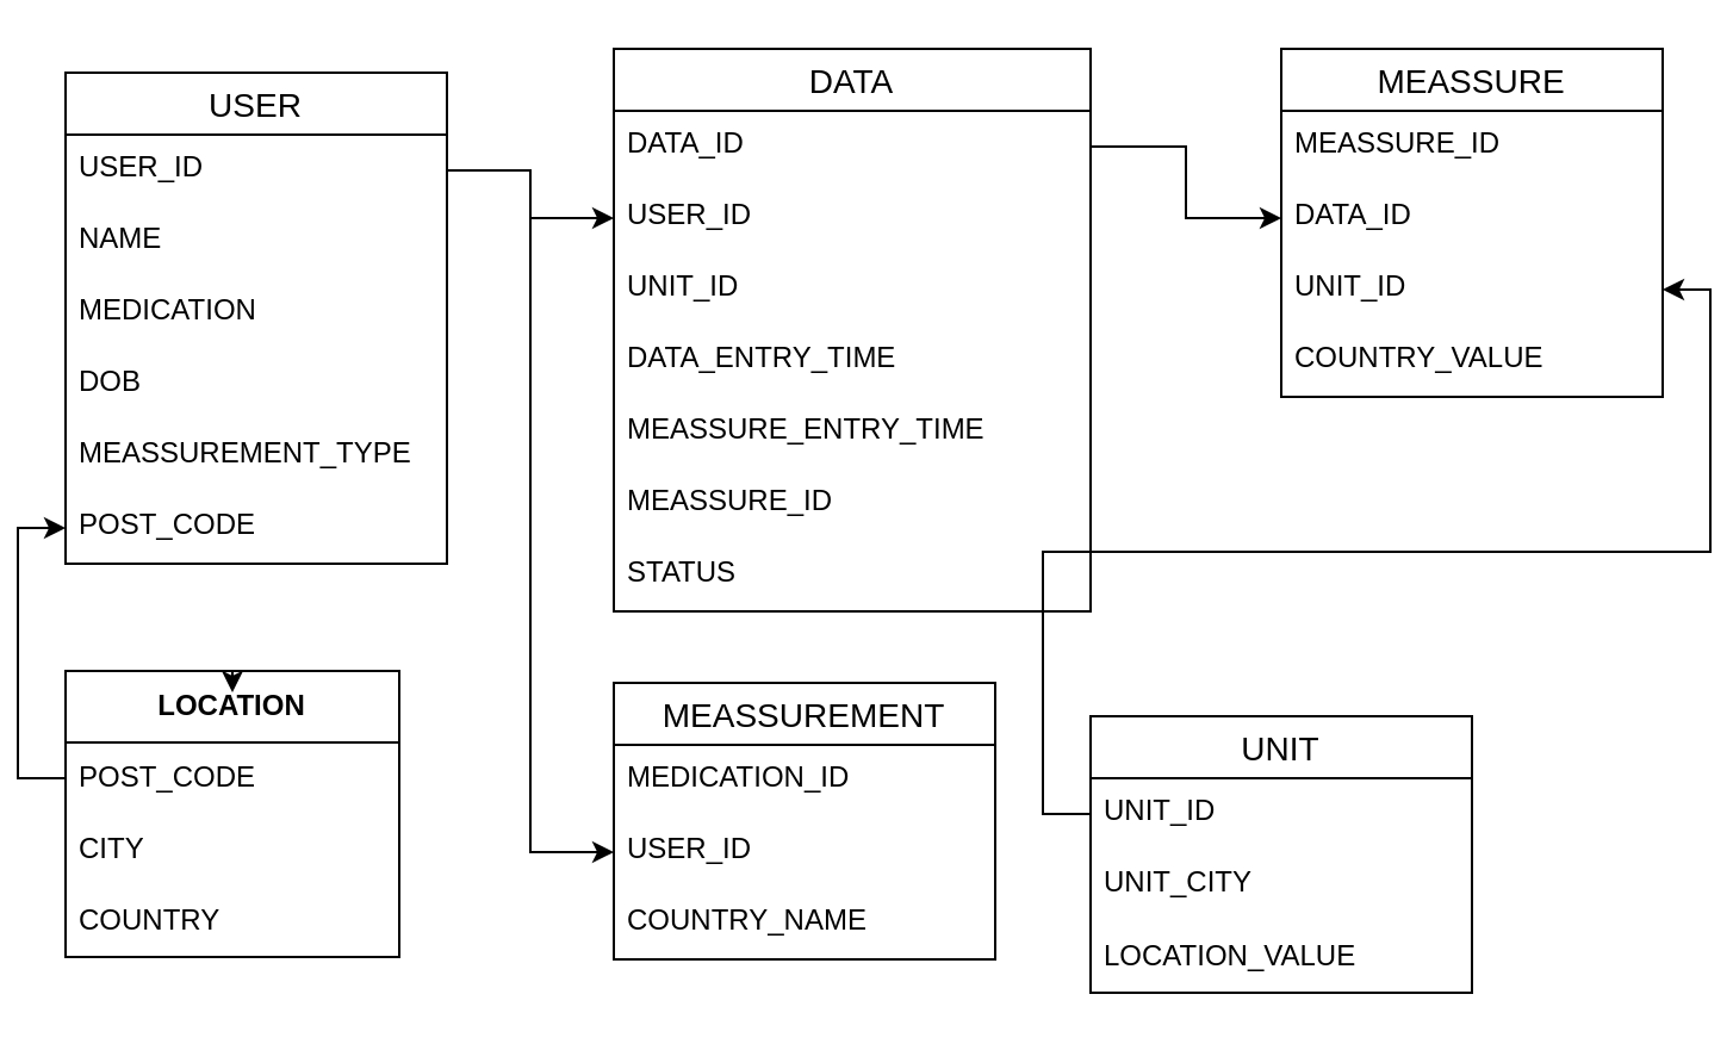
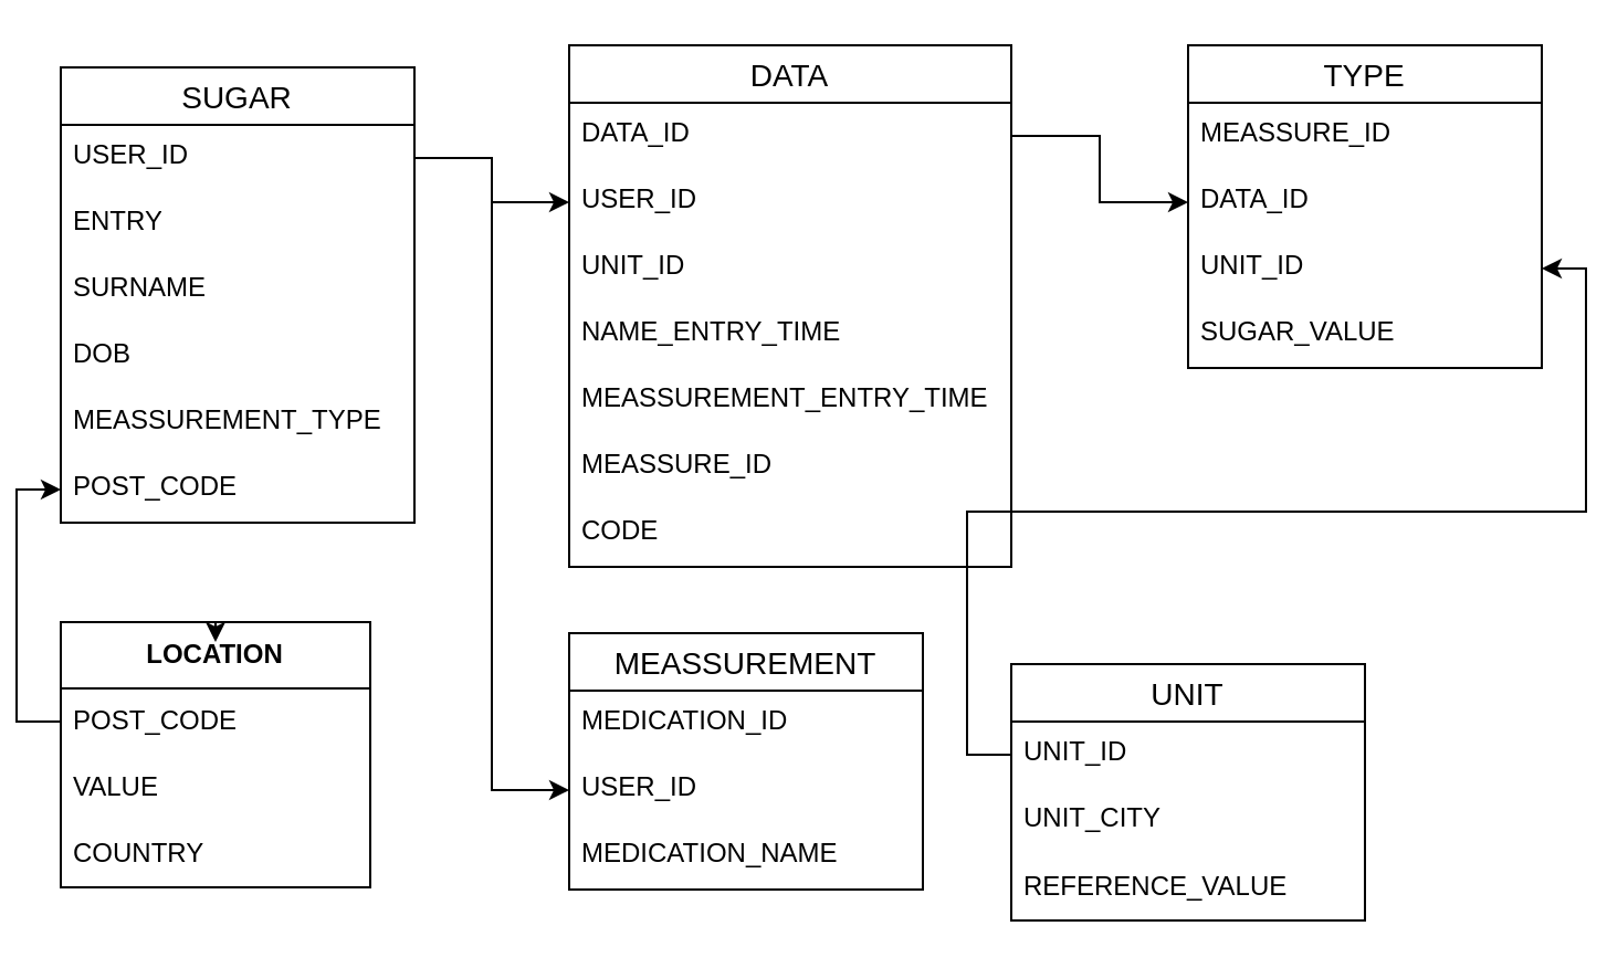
- <mxCell id="18" value="MEASSURE" style="swimlane;fontStyle=0;childLayout=stackLayout;horizontal=1;startSize=26;horizontalStack=0;resizeParent=1;resizeParentMax=0;resizeLast=0;collapsible=1;marginBottom=0;align=center;fontSize=14;" vertex="1" parent="1"><mxGeometry x="530" y="20" width="160" height="146" as="geometry" /></mxCell>
+ <mxCell id="18" value="TYPE" style="swimlane;fontStyle=0;childLayout=stackLayout;horizontal=1;startSize=26;horizontalStack=0;resizeParent=1;resizeParentMax=0;resizeLast=0;collapsible=1;marginBottom=0;align=center;fontSize=14;" vertex="1" parent="1"><mxGeometry x="530" y="20" width="160" height="146" as="geometry" /></mxCell>
- <mxCell id="2" value="USER" style="swimlane;fontStyle=0;childLayout=stackLayout;horizontal=1;startSize=26;horizontalStack=0;resizeParent=1;resizeParentMax=0;resizeLast=0;collapsible=1;marginBottom=0;align=center;fontSize=14;" vertex="1" parent="1"><mxGeometry x="20" y="30" width="160" height="206" as="geometry" /></mxCell>
+ <mxCell id="2" value="SUGAR" style="swimlane;fontStyle=0;childLayout=stackLayout;horizontal=1;startSize=26;horizontalStack=0;resizeParent=1;resizeParentMax=0;resizeLast=0;collapsible=1;marginBottom=0;align=center;fontSize=14;" vertex="1" parent="1"><mxGeometry x="20" y="30" width="160" height="206" as="geometry" /></mxCell>
- <mxCell id="4" value="NAME" style="text;strokeColor=none;fillColor=none;spacingLeft=4;spacingRight=4;overflow=hidden;rotatable=0;points=[[0,0.5],[1,0.5]];portConstraint=eastwest;fontSize=12;whiteSpace=wrap;html=1;" vertex="1" parent="2"><mxGeometry y="56" width="160" height="30" as="geometry" /></mxCell>
+ <mxCell id="4" value="ENTRY" style="text;strokeColor=none;fillColor=none;spacingLeft=4;spacingRight=4;overflow=hidden;rotatable=0;points=[[0,0.5],[1,0.5]];portConstraint=eastwest;fontSize=12;whiteSpace=wrap;html=1;" vertex="1" parent="2"><mxGeometry y="56" width="160" height="30" as="geometry" /></mxCell>
- <mxCell id="5" value="MEDICATION" style="text;strokeColor=none;fillColor=none;spacingLeft=4;spacingRight=4;overflow=hidden;rotatable=0;points=[[0,0.5],[1,0.5]];portConstraint=eastwest;fontSize=12;whiteSpace=wrap;html=1;" vertex="1" parent="2"><mxGeometry y="86" width="160" height="30" as="geometry" /></mxCell>
+ <mxCell id="5" value="SURNAME" style="text;strokeColor=none;fillColor=none;spacingLeft=4;spacingRight=4;overflow=hidden;rotatable=0;points=[[0,0.5],[1,0.5]];portConstraint=eastwest;fontSize=12;whiteSpace=wrap;html=1;" vertex="1" parent="2"><mxGeometry y="86" width="160" height="30" as="geometry" /></mxCell>
- <mxCell id="13" value="DATA_ENTRY_TIME" style="text;strokeColor=none;fillColor=none;spacingLeft=4;spacingRight=4;overflow=hidden;rotatable=0;points=[[0,0.5],[1,0.5]];portConstraint=eastwest;fontSize=12;whiteSpace=wrap;html=1;" vertex="1" parent="9"><mxGeometry y="116" width="200" height="30" as="geometry" /></mxCell>
+ <mxCell id="13" value="NAME_ENTRY_TIME" style="text;strokeColor=none;fillColor=none;spacingLeft=4;spacingRight=4;overflow=hidden;rotatable=0;points=[[0,0.5],[1,0.5]];portConstraint=eastwest;fontSize=12;whiteSpace=wrap;html=1;" vertex="1" parent="9"><mxGeometry y="116" width="200" height="30" as="geometry" /></mxCell>
- <mxCell id="22" value="COUNTRY_VALUE" style="text;strokeColor=none;fillColor=none;spacingLeft=4;spacingRight=4;overflow=hidden;rotatable=0;points=[[0,0.5],[1,0.5]];portConstraint=eastwest;fontSize=12;whiteSpace=wrap;html=1;" vertex="1" parent="18"><mxGeometry y="116" width="160" height="30" as="geometry" /></mxCell>
+ <mxCell id="22" value="SUGAR_VALUE" style="text;strokeColor=none;fillColor=none;spacingLeft=4;spacingRight=4;overflow=hidden;rotatable=0;points=[[0,0.5],[1,0.5]];portConstraint=eastwest;fontSize=12;whiteSpace=wrap;html=1;" vertex="1" parent="18"><mxGeometry y="116" width="160" height="30" as="geometry" /></mxCell>
- <mxCell id="14" value="MEASSURE_ENTRY_TIME" style="text;strokeColor=none;fillColor=none;spacingLeft=4;spacingRight=4;overflow=hidden;rotatable=0;points=[[0,0.5],[1,0.5]];portConstraint=eastwest;fontSize=12;whiteSpace=wrap;html=1;" vertex="1" parent="9"><mxGeometry y="146" width="200" height="30" as="geometry" /></mxCell>
+ <mxCell id="14" value="MEASSUREMENT_ENTRY_TIME" style="text;strokeColor=none;fillColor=none;spacingLeft=4;spacingRight=4;overflow=hidden;rotatable=0;points=[[0,0.5],[1,0.5]];portConstraint=eastwest;fontSize=12;whiteSpace=wrap;html=1;" vertex="1" parent="9"><mxGeometry y="146" width="200" height="30" as="geometry" /></mxCell>
- <mxCell id="16" value="STATUS" style="text;strokeColor=none;fillColor=none;spacingLeft=4;spacingRight=4;overflow=hidden;rotatable=0;points=[[0,0.5],[1,0.5]];portConstraint=eastwest;fontSize=12;whiteSpace=wrap;html=1;" vertex="1" parent="9"><mxGeometry y="206" width="200" height="30" as="geometry" /></mxCell>
+ <mxCell id="16" value="CODE" style="text;strokeColor=none;fillColor=none;spacingLeft=4;spacingRight=4;overflow=hidden;rotatable=0;points=[[0,0.5],[1,0.5]];portConstraint=eastwest;fontSize=12;whiteSpace=wrap;html=1;" vertex="1" parent="9"><mxGeometry y="206" width="200" height="30" as="geometry" /></mxCell>
- <mxCell id="36" value="CITY" style="text;strokeColor=none;fillColor=none;align=left;verticalAlign=middle;spacingLeft=4;spacingRight=4;overflow=hidden;points=[[0,0.5],[1,0.5]];portConstraint=eastwest;rotatable=0;whiteSpace=wrap;html=1;" vertex="1" parent="34"><mxGeometry y="60" width="140" height="30" as="geometry" /></mxCell>
+ <mxCell id="36" value="VALUE" style="text;strokeColor=none;fillColor=none;align=left;verticalAlign=middle;spacingLeft=4;spacingRight=4;overflow=hidden;points=[[0,0.5],[1,0.5]];portConstraint=eastwest;rotatable=0;whiteSpace=wrap;html=1;" vertex="1" parent="34"><mxGeometry y="60" width="140" height="30" as="geometry" /></mxCell>
- <mxCell id="27" value="COUNTRY_NAME" style="text;strokeColor=none;fillColor=none;spacingLeft=4;spacingRight=4;overflow=hidden;rotatable=0;points=[[0,0.5],[1,0.5]];portConstraint=eastwest;fontSize=12;whiteSpace=wrap;html=1;" vertex="1" parent="24"><mxGeometry y="86" width="160" height="30" as="geometry" /></mxCell>
+ <mxCell id="27" value="MEDICATION_NAME" style="text;strokeColor=none;fillColor=none;spacingLeft=4;spacingRight=4;overflow=hidden;rotatable=0;points=[[0,0.5],[1,0.5]];portConstraint=eastwest;fontSize=12;whiteSpace=wrap;html=1;" vertex="1" parent="24"><mxGeometry y="86" width="160" height="30" as="geometry" /></mxCell>
- <mxCell id="32" value="LOCATION_VALUE" style="text;strokeColor=none;fillColor=none;align=left;verticalAlign=middle;spacingLeft=4;spacingRight=4;overflow=hidden;points=[[0,0.5],[1,0.5]];portConstraint=eastwest;rotatable=0;whiteSpace=wrap;html=1;" vertex="1" parent="29"><mxGeometry y="86" width="160" height="30" as="geometry" /></mxCell>
+ <mxCell id="32" value="REFERENCE_VALUE" style="text;strokeColor=none;fillColor=none;align=left;verticalAlign=middle;spacingLeft=4;spacingRight=4;overflow=hidden;points=[[0,0.5],[1,0.5]];portConstraint=eastwest;rotatable=0;whiteSpace=wrap;html=1;" vertex="1" parent="29"><mxGeometry y="86" width="160" height="30" as="geometry" /></mxCell>
